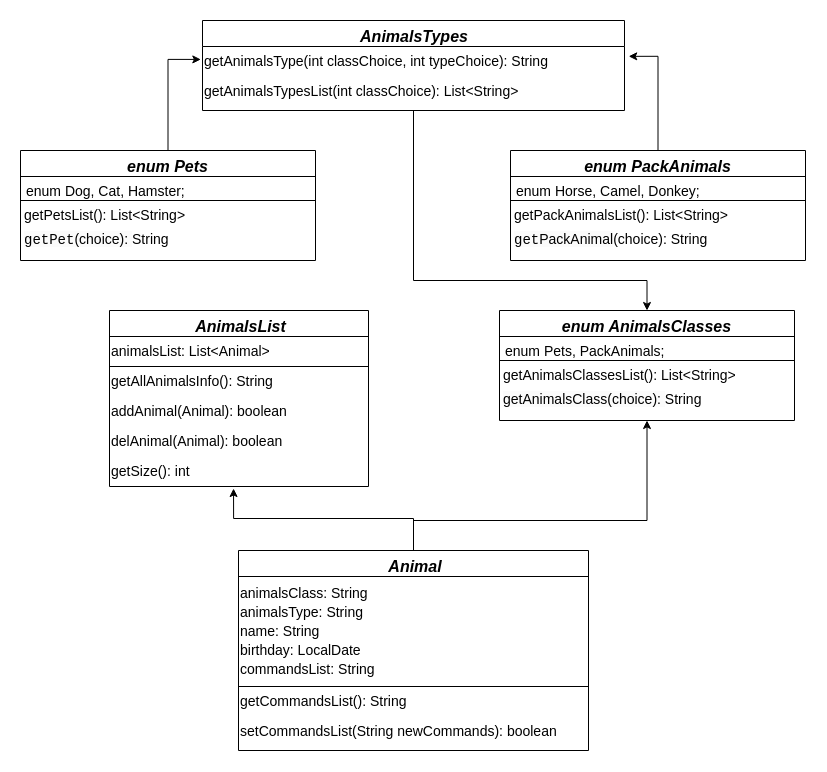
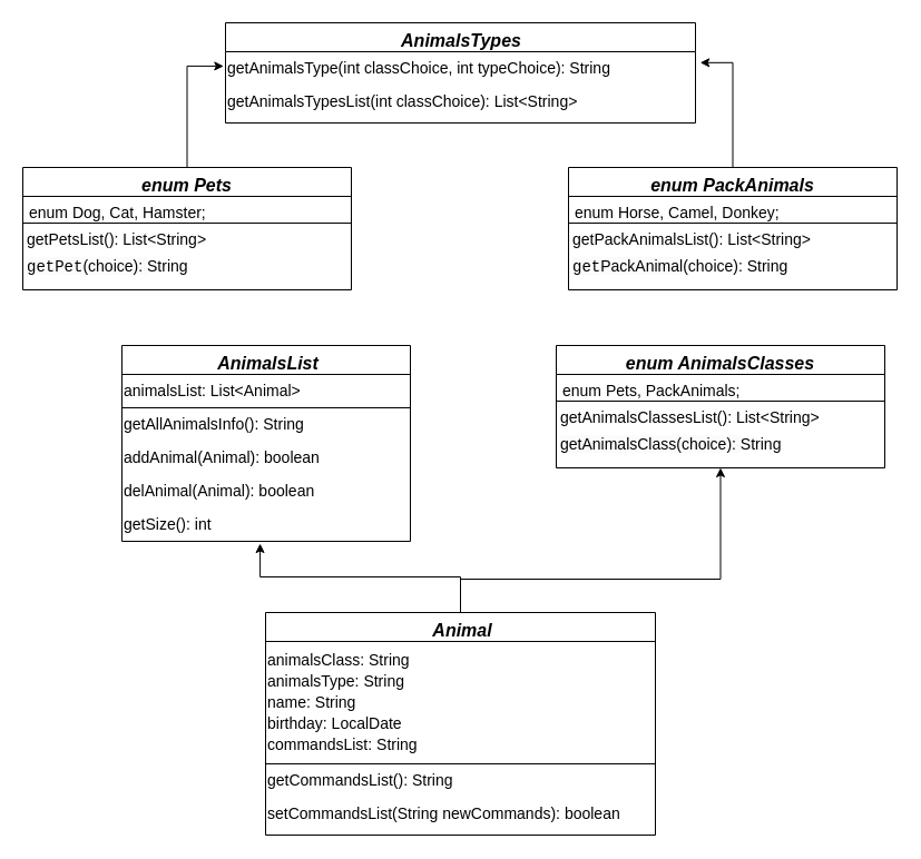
- <mxCell id="14" style="edgeStyle=orthogonalEdgeStyle;rounded=0;orthogonalLoop=1;jettySize=auto;html=1;exitX=0.5;exitY=1;exitDx=0;exitDy=0;entryX=0.5;entryY=0;entryDx=0;entryDy=0;" edge="1" parent="1" source="15" target="2"><mxGeometry relative="1" as="geometry"><Array as="points"><mxPoint x="413" y="280" /><mxPoint x="647" y="280" /></Array></mxGeometry></mxCell>
